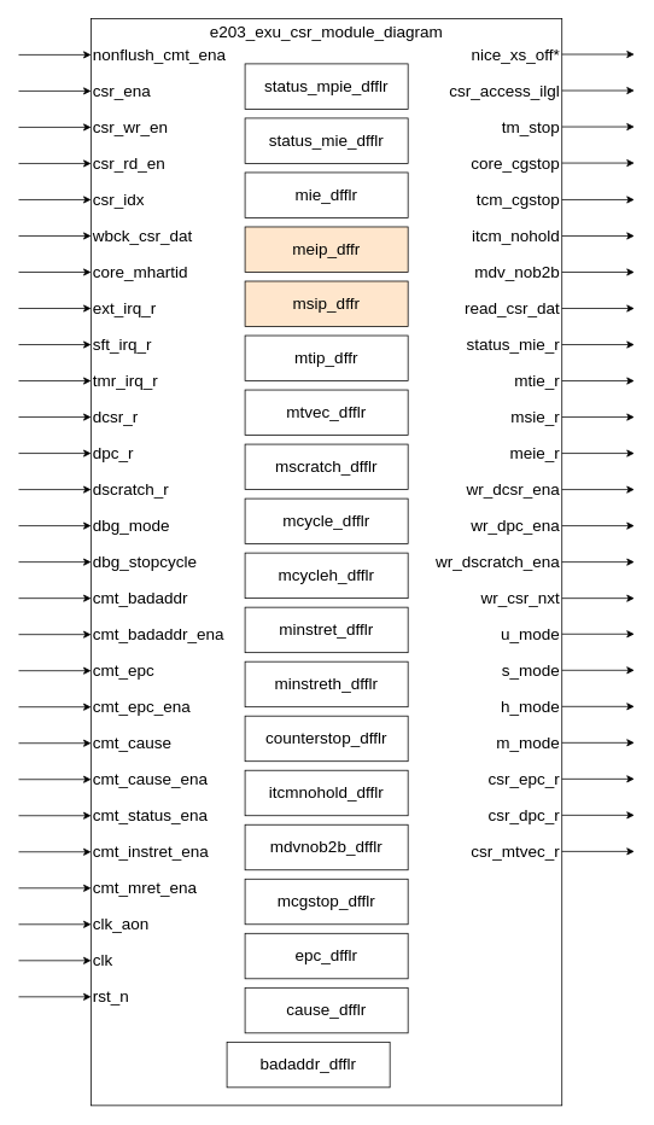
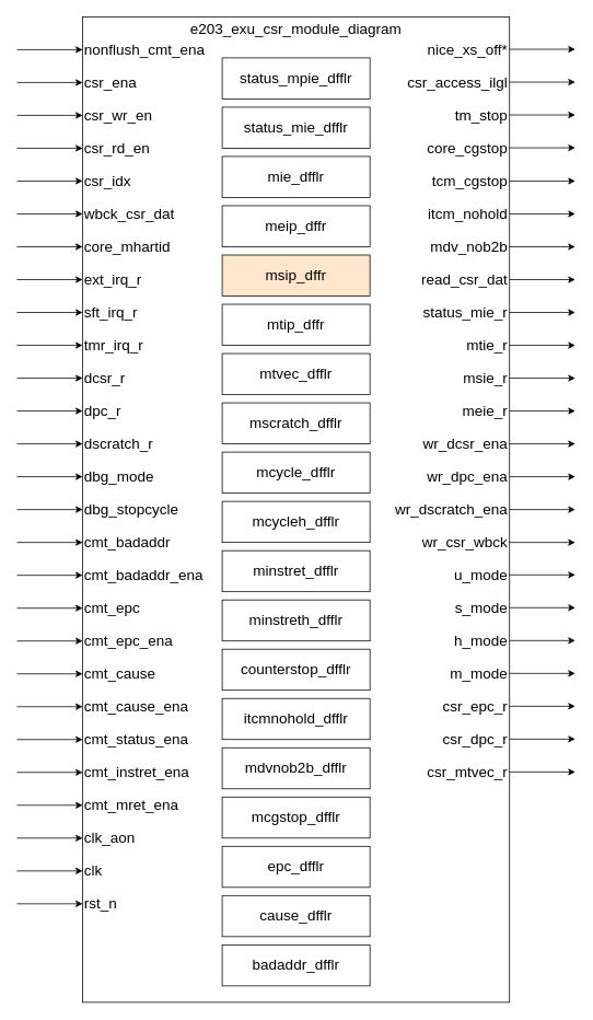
- <mxCell id="107" value="meip_dffr" style="rounded=0;whiteSpace=wrap;html=1;fontSize=18;fillColor=#ffe6cc;" vertex="1" parent="1"><mxGeometry x="270" y="250" width="180" height="50" as="geometry" /></mxCell>
+ <mxCell id="107" value="meip_dffr" style="rounded=0;whiteSpace=wrap;html=1;fontSize=18;" vertex="1" parent="1"><mxGeometry x="270" y="250" width="180" height="50" as="geometry" /></mxCell>
- <mxCell id="64" value="&lt;span style=&quot;font-size: 18px;&quot;&gt;wr_csr_nxt&lt;/span&gt;" style="text;html=1;align=right;verticalAlign=middle;whiteSpace=wrap;rounded=0;" parent="1" vertex="1"><mxGeometry x="420" y="640" width="200" height="40" as="geometry" /></mxCell>
+ <mxCell id="64" value="&lt;span style=&quot;font-size: 18px;&quot;&gt;wr_csr_wbck&lt;/span&gt;" style="text;html=1;align=right;verticalAlign=middle;whiteSpace=wrap;rounded=0;" parent="1" vertex="1"><mxGeometry x="420" y="640" width="200" height="40" as="geometry" /></mxCell>
- <mxCell id="122" value="badaddr_dfflr" style="rounded=0;whiteSpace=wrap;html=1;fontSize=18;" vertex="1" parent="1"><mxGeometry x="250" y="1150" width="180" height="50" as="geometry" /></mxCell>
+ <mxCell id="122" value="badaddr_dfflr" style="rounded=0;whiteSpace=wrap;html=1;fontSize=18;" vertex="1" parent="1"><mxGeometry x="270" y="1150" width="180" height="50" as="geometry" /></mxCell>
